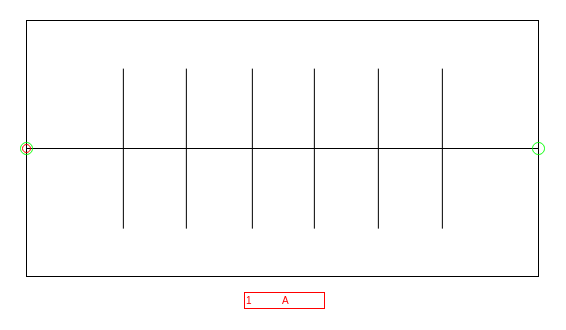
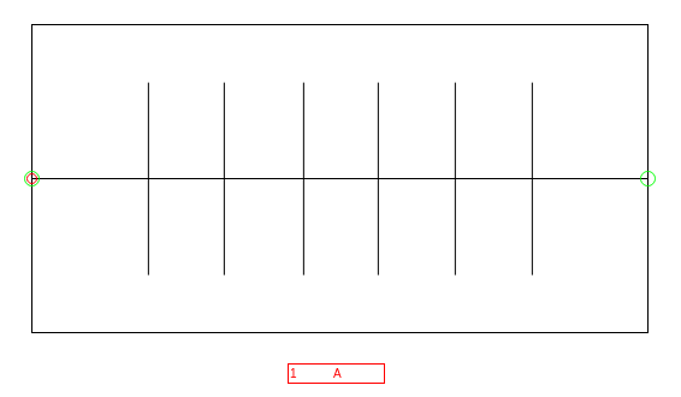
- <mxCell id="2" value="1&amp;nbsp; &amp;nbsp; &amp;nbsp; &amp;nbsp; &amp;nbsp; &amp;nbsp;A" style="rounded=0;whiteSpace=wrap;html=1;fillColor=none;strokeColor=#FF0000;fontColor=#FF0000;fontSize=10;align=left;" parent="1" vertex="1"><mxGeometry x="244" y="292" width="80" height="16" as="geometry" /></mxCell>
+ <mxCell id="2" value="1&amp;nbsp; &amp;nbsp; &amp;nbsp; &amp;nbsp; &amp;nbsp; &amp;nbsp;A" style="rounded=0;whiteSpace=wrap;html=1;fillColor=none;strokeColor=#FF0000;fontColor=#FF0000;fontSize=10;align=left;" parent="1" vertex="1"><mxGeometry x="239" y="302" width="80" height="16" as="geometry" /></mxCell>
